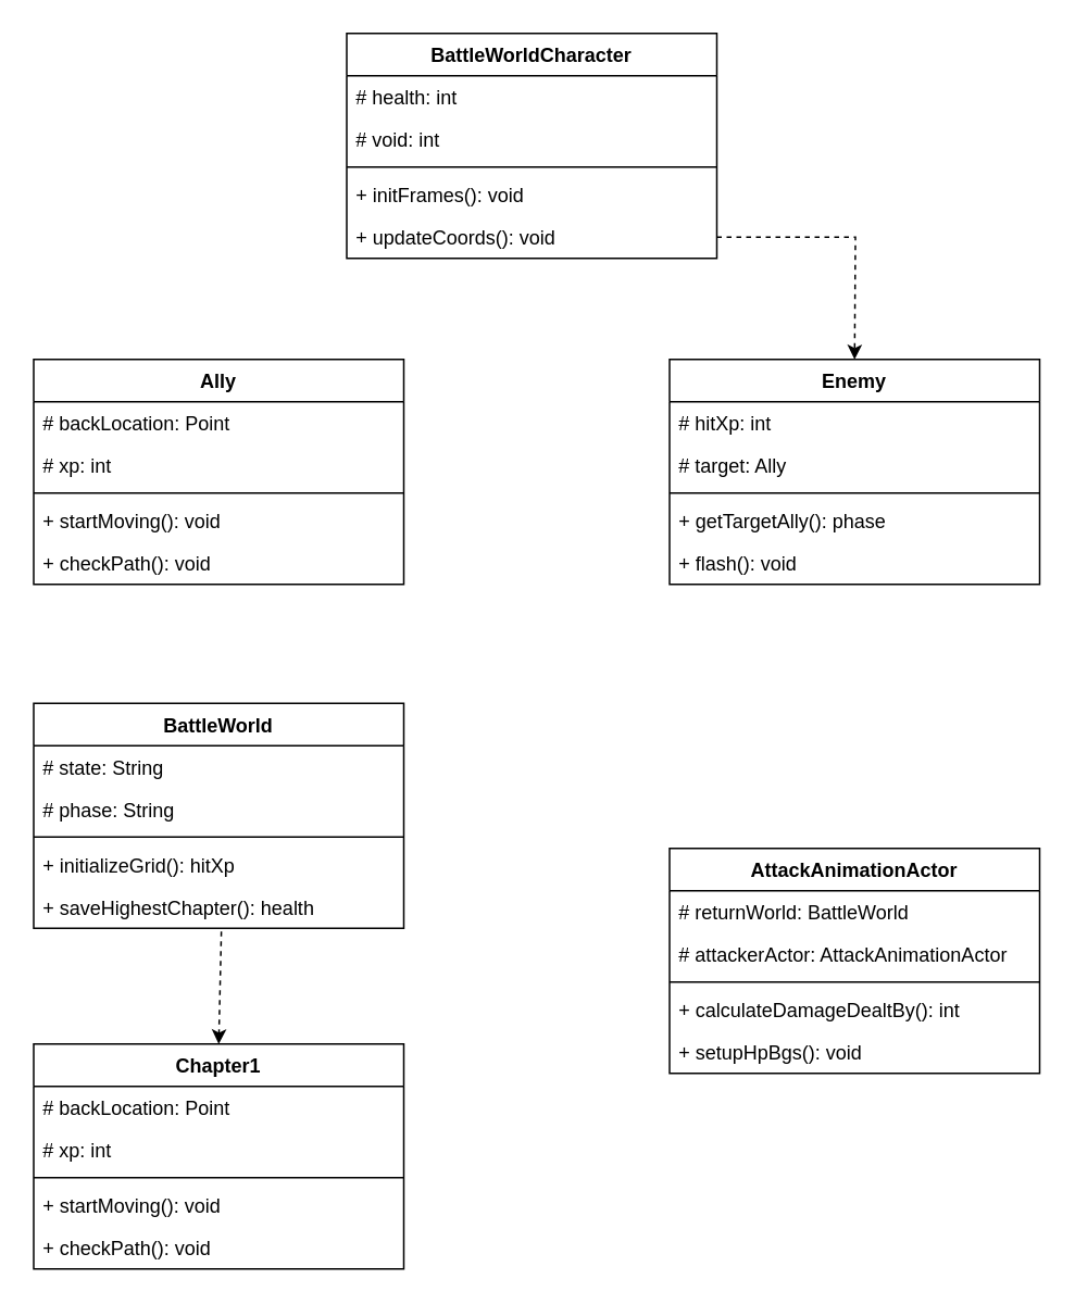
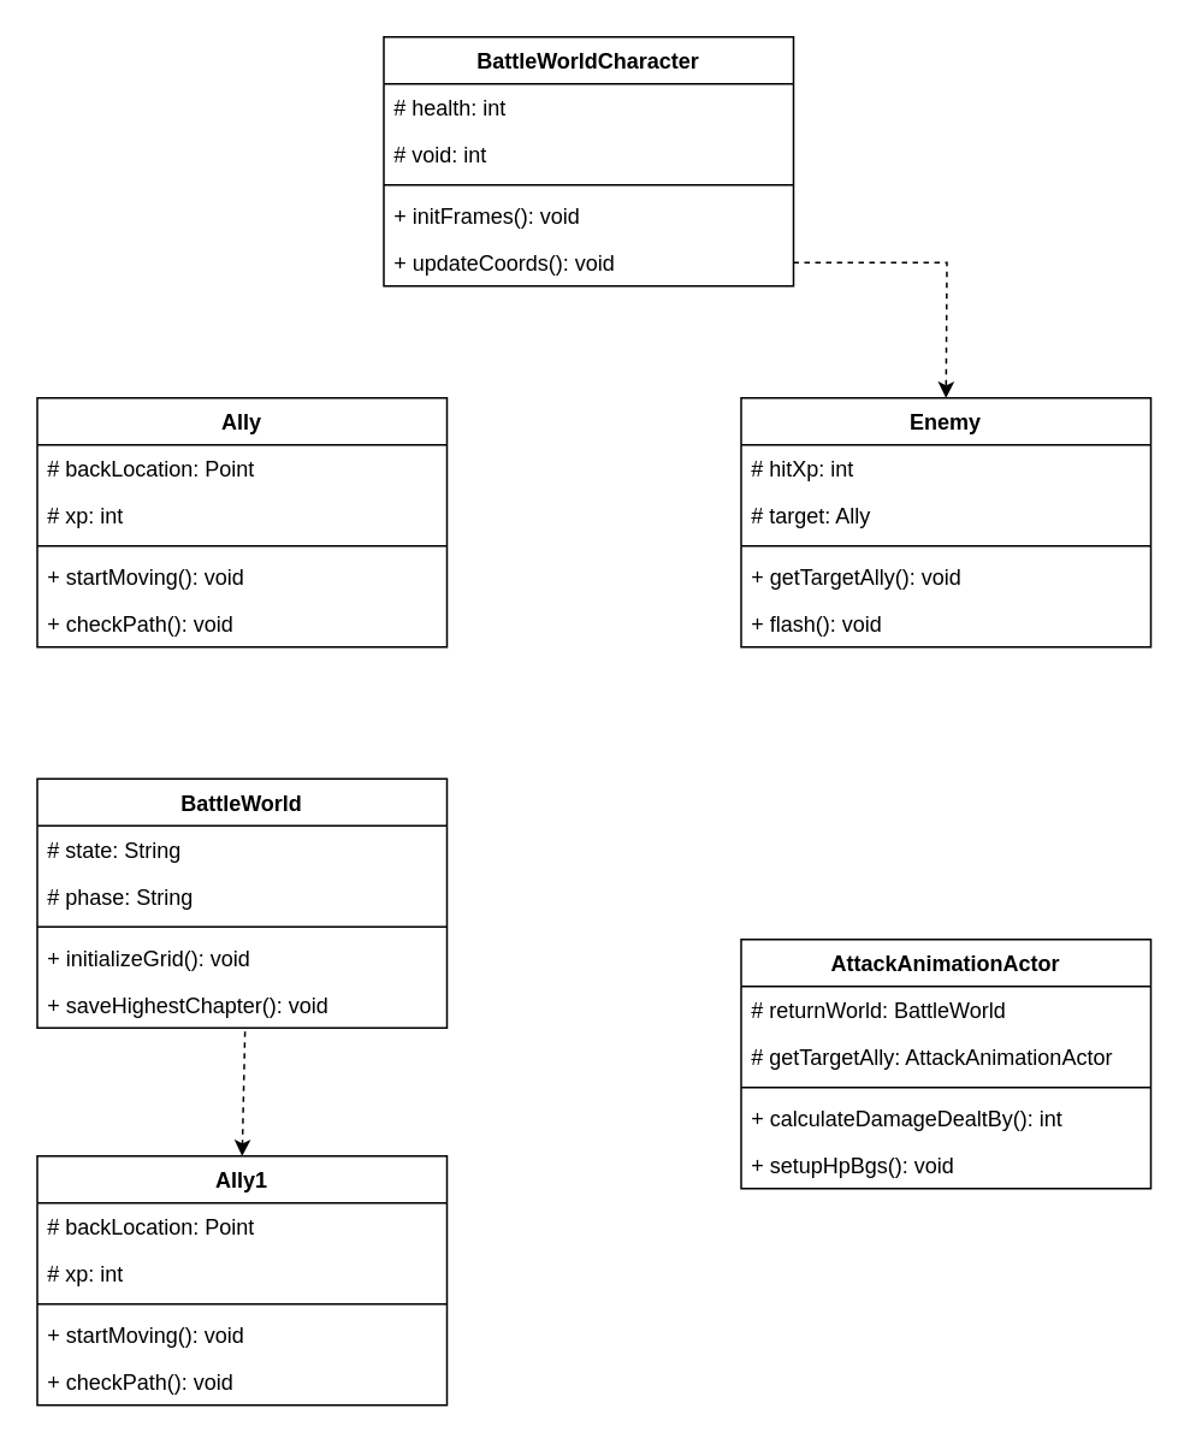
- <mxCell id="19" value="+ getTargetAlly(): phase" style="text;strokeColor=none;fillColor=none;align=left;verticalAlign=top;spacingLeft=4;spacingRight=4;overflow=hidden;rotatable=0;points=[[0,0.5],[1,0.5]];portConstraint=eastwest;" vertex="1" parent="15"><mxGeometry y="86" width="227" height="26" as="geometry" /></mxCell>
+ <mxCell id="19" value="+ getTargetAlly(): void" style="text;strokeColor=none;fillColor=none;align=left;verticalAlign=top;spacingLeft=4;spacingRight=4;overflow=hidden;rotatable=0;points=[[0,0.5],[1,0.5]];portConstraint=eastwest;" vertex="1" parent="15"><mxGeometry y="86" width="227" height="26" as="geometry" /></mxCell>
- <mxCell id="25" value="+ initializeGrid(): hitXp" style="text;strokeColor=none;fillColor=none;align=left;verticalAlign=top;spacingLeft=4;spacingRight=4;overflow=hidden;rotatable=0;points=[[0,0.5],[1,0.5]];portConstraint=eastwest;" vertex="1" parent="21"><mxGeometry y="86" width="227" height="26" as="geometry" /></mxCell>
+ <mxCell id="25" value="+ initializeGrid(): void" style="text;strokeColor=none;fillColor=none;align=left;verticalAlign=top;spacingLeft=4;spacingRight=4;overflow=hidden;rotatable=0;points=[[0,0.5],[1,0.5]];portConstraint=eastwest;" vertex="1" parent="21"><mxGeometry y="86" width="227" height="26" as="geometry" /></mxCell>
- <mxCell id="26" value="+ saveHighestChapter(): health" style="text;strokeColor=none;fillColor=none;align=left;verticalAlign=top;spacingLeft=4;spacingRight=4;overflow=hidden;rotatable=0;points=[[0,0.5],[1,0.5]];portConstraint=eastwest;" vertex="1" parent="21"><mxGeometry y="112" width="227" height="26" as="geometry" /></mxCell>
+ <mxCell id="26" value="+ saveHighestChapter(): void" style="text;strokeColor=none;fillColor=none;align=left;verticalAlign=top;spacingLeft=4;spacingRight=4;overflow=hidden;rotatable=0;points=[[0,0.5],[1,0.5]];portConstraint=eastwest;" vertex="1" parent="21"><mxGeometry y="112" width="227" height="26" as="geometry" /></mxCell>
- <mxCell id="35" value="# attackerActor: AttackAnimationActor" style="text;strokeColor=none;fillColor=none;align=left;verticalAlign=top;spacingLeft=4;spacingRight=4;overflow=hidden;rotatable=0;points=[[0,0.5],[1,0.5]];portConstraint=eastwest;" vertex="1" parent="33"><mxGeometry y="52" width="227" height="26" as="geometry" /></mxCell>
+ <mxCell id="35" value="# getTargetAlly: AttackAnimationActor" style="text;strokeColor=none;fillColor=none;align=left;verticalAlign=top;spacingLeft=4;spacingRight=4;overflow=hidden;rotatable=0;points=[[0,0.5],[1,0.5]];portConstraint=eastwest;" vertex="1" parent="33"><mxGeometry y="52" width="227" height="26" as="geometry" /></mxCell>
- <mxCell id="27" value="Chapter1" style="swimlane;fontStyle=1;align=center;verticalAlign=top;childLayout=stackLayout;horizontal=1;startSize=26;horizontalStack=0;resizeParent=1;resizeParentMax=0;resizeLast=0;collapsible=1;marginBottom=0;" vertex="1" parent="1"><mxGeometry x="20" y="640" width="227" height="138" as="geometry" /></mxCell>
+ <mxCell id="27" value="Ally1" style="swimlane;fontStyle=1;align=center;verticalAlign=top;childLayout=stackLayout;horizontal=1;startSize=26;horizontalStack=0;resizeParent=1;resizeParentMax=0;resizeLast=0;collapsible=1;marginBottom=0;" vertex="1" parent="1"><mxGeometry x="20" y="640" width="227" height="138" as="geometry" /></mxCell>
